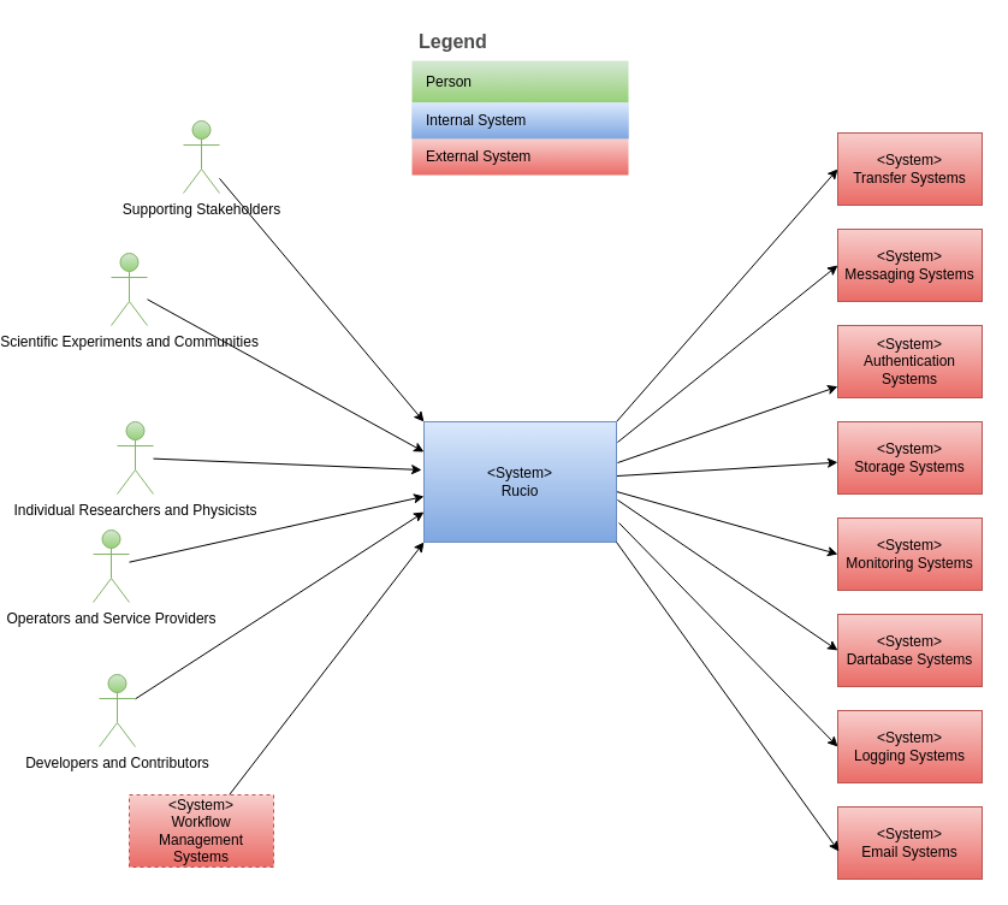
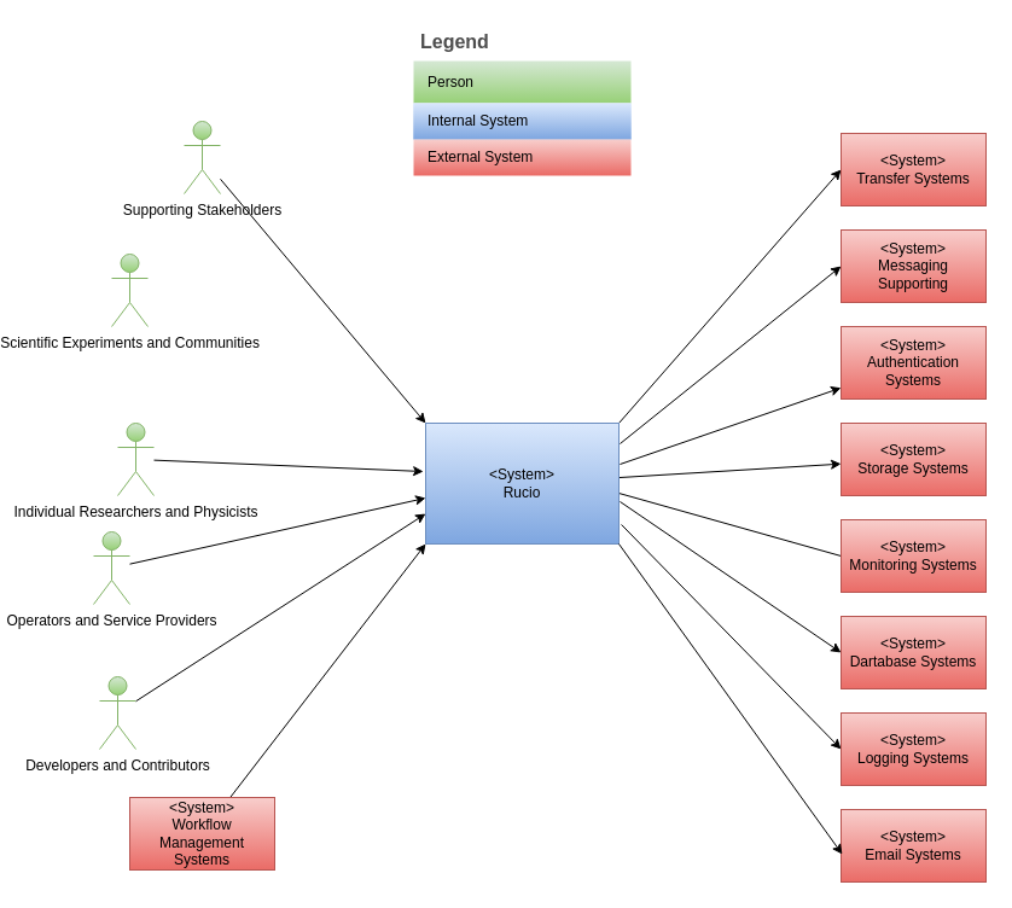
- <mxCell id="13" value="&amp;lt;System&amp;gt;&lt;br&gt;Messaging Systems" style="rounded=0;whiteSpace=wrap;html=1;fillColor=#f8cecc;gradientColor=#ea6b66;strokeColor=#b85450;" parent="1" vertex="1"><mxGeometry x="639" y="190" width="120" height="60" as="geometry" /></mxCell>
+ <mxCell id="13" value="&amp;lt;System&amp;gt;&lt;br&gt;Messaging Supporting" style="rounded=0;whiteSpace=wrap;html=1;fillColor=#f8cecc;gradientColor=#ea6b66;strokeColor=#b85450;" parent="1" vertex="1"><mxGeometry x="639" y="190" width="120" height="60" as="geometry" /></mxCell>
- <mxCell id="14" style="edgeStyle=none;html=1;entryX=0;entryY=0.25;entryDx=0;entryDy=0;" edge="1" parent="1" source="15" target="9"><mxGeometry relative="1" as="geometry" /></mxCell>
- <mxCell id="5" style="rounded=0;orthogonalLoop=1;jettySize=auto;html=1;entryX=0;entryY=0.5;entryDx=0;entryDy=0;exitX=1;exitY=0.58;exitDx=0;exitDy=0;exitPerimeter=0;" parent="1" source="9" target="12" edge="1"><mxGeometry relative="1" as="geometry" /></mxCell>
+ <mxCell id="5" style="rounded=0;orthogonalLoop=1;jettySize=auto;html=1;entryX=0;entryY=0.5;entryDx=0;entryDy=0;exitX=1;exitY=0.58;exitDx=0;exitDy=0;exitPerimeter=0;endArrow=none;" parent="1" source="9" target="12" edge="1"><mxGeometry relative="1" as="geometry" /></mxCell>
- <mxCell id="37" value="&lt;span style=&quot;color: rgb(0, 0, 0);&quot;&gt;&amp;lt;System&amp;gt;&lt;/span&gt;&lt;br&gt;Workflow Management Systems" style="rounded=0;whiteSpace=wrap;html=1;fillColor=#f8cecc;gradientColor=#ea6b66;strokeColor=#b85450;dashed=1;" vertex="1" parent="1"><mxGeometry x="50" y="660" width="120" height="60" as="geometry" /></mxCell>
+ <mxCell id="37" value="&lt;span style=&quot;color: rgb(0, 0, 0);&quot;&gt;&amp;lt;System&amp;gt;&lt;/span&gt;&lt;br&gt;Workflow Management Systems" style="rounded=0;whiteSpace=wrap;html=1;fillColor=#f8cecc;gradientColor=#ea6b66;strokeColor=#b85450;" vertex="1" parent="1"><mxGeometry x="50" y="660" width="120" height="60" as="geometry" /></mxCell>
